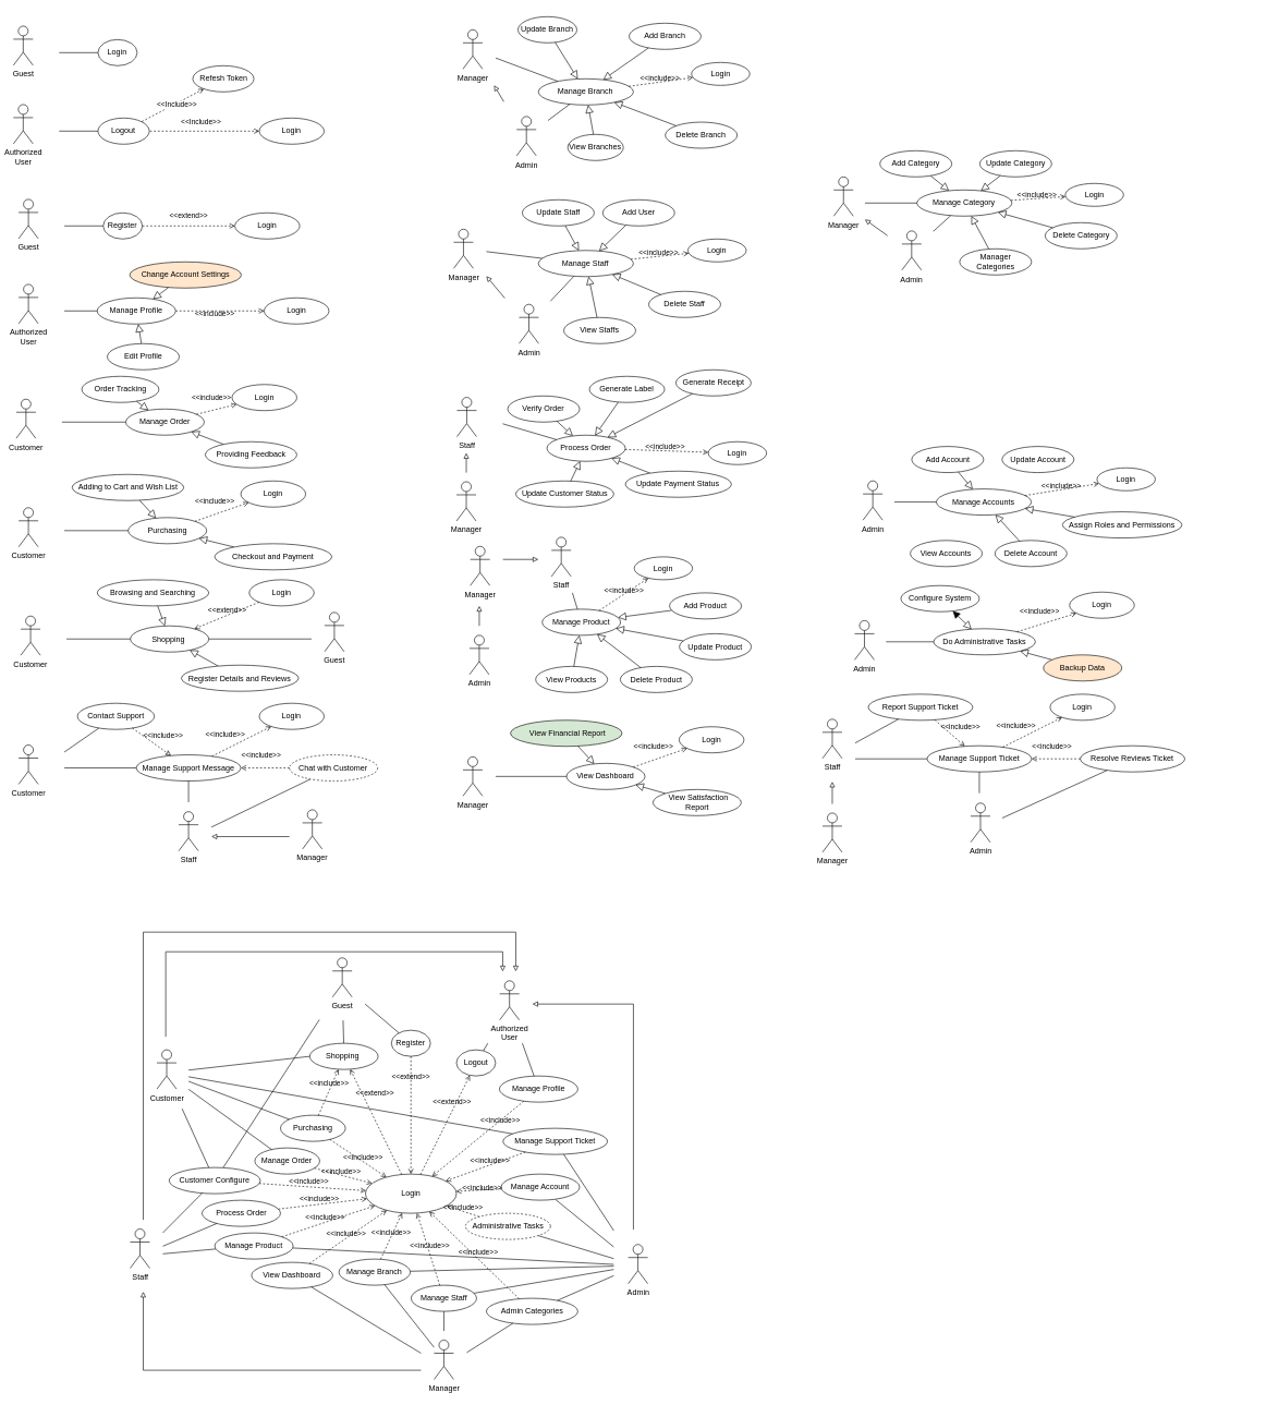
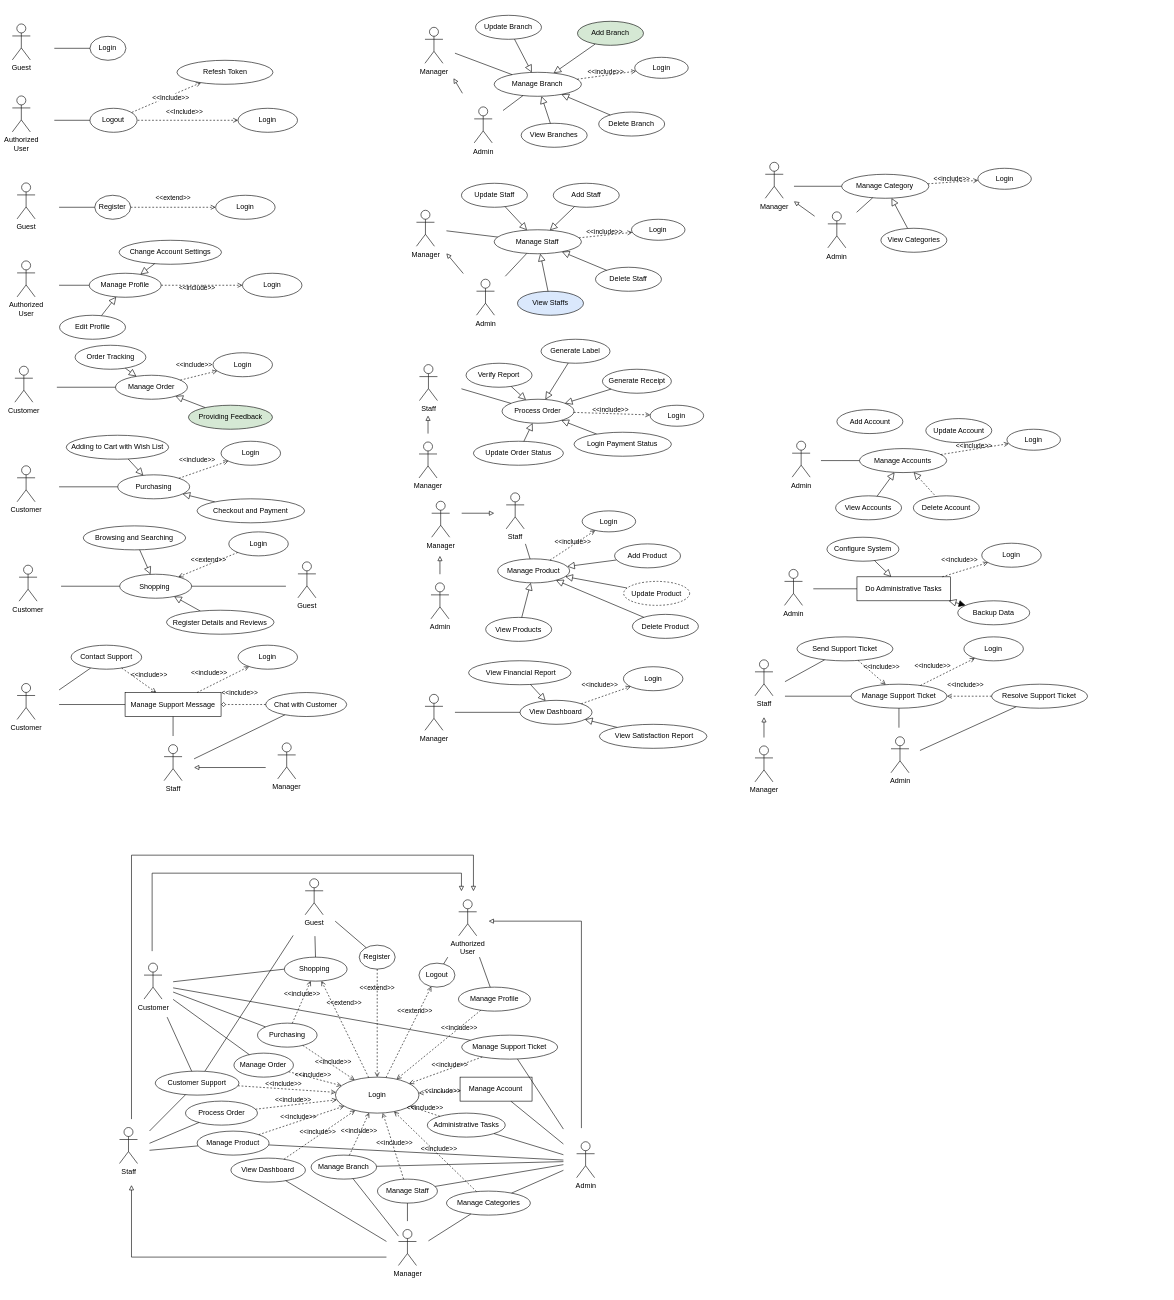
- <mxCell id="173" value="Update Branch" style="ellipse;whiteSpace=wrap;html=1;" vertex="1" parent="1"><mxGeometry x="792.14" y="25" width="90" height="40" as="geometry" /></mxCell>
+ <mxCell id="173" value="Update Branch" style="ellipse;whiteSpace=wrap;html=1;" vertex="1" parent="1"><mxGeometry x="792.14" y="25" width="110" height="40" as="geometry" /></mxCell>
- <mxCell id="179" value="Add Branch" style="ellipse;whiteSpace=wrap;html=1;" vertex="1" parent="1"><mxGeometry x="962.14" y="35" width="110" height="40" as="geometry" /></mxCell>
+ <mxCell id="179" value="Add Branch" style="ellipse;whiteSpace=wrap;html=1;fillColor=#d5e8d4;" vertex="1" parent="1"><mxGeometry x="962.14" y="35" width="110" height="40" as="geometry" /></mxCell>
- <mxCell id="341" value="Refesh Token" style="ellipse;whiteSpace=wrap;html=1;" vertex="1" parent="1"><mxGeometry x="294.5" y="100" width="93.5" height="40" as="geometry" /></mxCell>
+ <mxCell id="341" value="Refesh Token" style="ellipse;whiteSpace=wrap;html=1;" vertex="1" parent="1"><mxGeometry x="294.5" y="100" width="160" height="40" as="geometry" /></mxCell>
- <mxCell id="175" value="Delete Branch" style="ellipse;whiteSpace=wrap;html=1;" vertex="1" parent="1"><mxGeometry x="1017.47" y="186.25" width="110" height="40" as="geometry" /></mxCell>
+ <mxCell id="175" value="Delete Branch" style="ellipse;whiteSpace=wrap;html=1;" vertex="1" parent="1"><mxGeometry x="997.47" y="186.25" width="110" height="40" as="geometry" /></mxCell>
- <mxCell id="177" value="View Branches" style="ellipse;whiteSpace=wrap;html=1;" vertex="1" parent="1"><mxGeometry x="868.28" y="205" width="85" height="40" as="geometry" /></mxCell>
+ <mxCell id="177" value="View Branches" style="ellipse;whiteSpace=wrap;html=1;" vertex="1" parent="1"><mxGeometry x="868.28" y="205" width="110" height="40" as="geometry" /></mxCell>
- <mxCell id="187" value="Add Category" style="ellipse;whiteSpace=wrap;html=1;" vertex="1" parent="1"><mxGeometry x="1345.86" y="230" width="110" height="40" as="geometry" /></mxCell>
- <mxCell id="181" value="Update Category" style="ellipse;whiteSpace=wrap;html=1;" vertex="1" parent="1"><mxGeometry x="1498.69" y="230" width="110" height="40" as="geometry" /></mxCell>
- <mxCell id="180" value="" style="endArrow=none;html=1;rounded=0;startArrow=block;startFill=0;endSize=9;startSize=10;" edge="1" parent="1" source="127" target="187"><mxGeometry width="50" height="50" relative="1" as="geometry"><mxPoint x="1619.69" y="500.5" as="sourcePoint" /><mxPoint x="1438.75" y="617.43" as="targetPoint" /></mxGeometry></mxCell>
- <mxCell id="182" value="" style="endArrow=none;html=1;rounded=0;startArrow=block;startFill=0;endSize=9;startSize=10;" edge="1" parent="1" source="127" target="181"><mxGeometry width="50" height="50" relative="1" as="geometry"><mxPoint x="1616.69" y="516.5" as="sourcePoint" /><mxPoint x="1449.01" y="672.87" as="targetPoint" /></mxGeometry></mxCell>
- <mxCell id="189" value="Update Staff" style="ellipse;whiteSpace=wrap;html=1;" vertex="1" parent="1"><mxGeometry x="798.69" y="305" width="110" height="40" as="geometry" /></mxCell>
+ <mxCell id="189" value="Update Staff" style="ellipse;whiteSpace=wrap;html=1;" vertex="1" parent="1"><mxGeometry x="768.69" y="305" width="110" height="40" as="geometry" /></mxCell>
- <mxCell id="195" value="Add User" style="ellipse;whiteSpace=wrap;html=1;" vertex="1" parent="1"><mxGeometry x="921.77" y="305" width="110" height="40" as="geometry" /></mxCell>
+ <mxCell id="195" value="Add Staff" style="ellipse;whiteSpace=wrap;html=1;" vertex="1" parent="1"><mxGeometry x="921.77" y="305" width="110" height="40" as="geometry" /></mxCell>
- <mxCell id="184" value="" style="endArrow=none;html=1;rounded=0;startArrow=block;startFill=0;endSize=9;startSize=10;" edge="1" parent="1" source="127" target="183"><mxGeometry width="50" height="50" relative="1" as="geometry"><mxPoint x="1587.69" y="525.5" as="sourcePoint" /><mxPoint x="1401.94" y="729.93" as="targetPoint" /></mxGeometry></mxCell>
- <mxCell id="183" value="Delete Category" style="ellipse;whiteSpace=wrap;html=1;" vertex="1" parent="1"><mxGeometry x="1598.69" y="340" width="110" height="40" as="geometry" /></mxCell>
- <mxCell id="185" value="Manager Categories" style="ellipse;whiteSpace=wrap;html=1;" vertex="1" parent="1"><mxGeometry x="1467.88" y="380" width="110" height="40" as="geometry" /></mxCell>
+ <mxCell id="185" value="View Categories" style="ellipse;whiteSpace=wrap;html=1;" vertex="1" parent="1"><mxGeometry x="1467.88" y="380" width="110" height="40" as="geometry" /></mxCell>
- <mxCell id="203" value="Change Account Settings" style="ellipse;whiteSpace=wrap;html=1;fillColor=#ffe6cc;" vertex="1" parent="1"><mxGeometry x="198" y="400" width="170.74" height="40" as="geometry" /></mxCell>
+ <mxCell id="203" value="Change Account Settings" style="ellipse;whiteSpace=wrap;html=1;" vertex="1" parent="1"><mxGeometry x="198" y="400" width="170.74" height="40" as="geometry" /></mxCell>
- <mxCell id="193" value="View Staffs" style="ellipse;whiteSpace=wrap;html=1;" vertex="1" parent="1"><mxGeometry x="862.14" y="485" width="110" height="40" as="geometry" /></mxCell>
+ <mxCell id="193" value="View Staffs" style="ellipse;whiteSpace=wrap;html=1;fillColor=#dae8fc;" vertex="1" parent="1"><mxGeometry x="862.14" y="485" width="110" height="40" as="geometry" /></mxCell>
- <mxCell id="206" value="Edit Profile" style="ellipse;whiteSpace=wrap;html=1;" vertex="1" parent="1"><mxGeometry x="163.74" y="525" width="110" height="40" as="geometry" /></mxCell>
+ <mxCell id="206" value="Edit Profile" style="ellipse;whiteSpace=wrap;html=1;" vertex="1" parent="1"><mxGeometry x="98.74" y="525" width="110" height="40" as="geometry" /></mxCell>
- <mxCell id="213" value="Generate Receipt" style="ellipse;whiteSpace=wrap;html=1;" vertex="1" parent="1"><mxGeometry x="1033.69" y="565" width="115" height="40" as="geometry" /></mxCell>
+ <mxCell id="213" value="Generate Receipt" style="ellipse;whiteSpace=wrap;html=1;" vertex="1" parent="1"><mxGeometry x="1003.69" y="615" width="115" height="40" as="geometry" /></mxCell>
- <mxCell id="211" value="Generate Label" style="ellipse;whiteSpace=wrap;html=1;" vertex="1" parent="1"><mxGeometry x="901.39" y="575" width="115" height="40" as="geometry" /></mxCell>
+ <mxCell id="211" value="Generate Label" style="ellipse;whiteSpace=wrap;html=1;" vertex="1" parent="1"><mxGeometry x="901.39" y="565" width="115" height="40" as="geometry" /></mxCell>
- <mxCell id="207" value="Verify Order" style="ellipse;whiteSpace=wrap;html=1;" vertex="1" parent="1"><mxGeometry x="776.39" y="605" width="110" height="40" as="geometry" /></mxCell>
+ <mxCell id="207" value="Verify Report" style="ellipse;whiteSpace=wrap;html=1;" vertex="1" parent="1"><mxGeometry x="776.39" y="605" width="110" height="40" as="geometry" /></mxCell>
- <mxCell id="262" value="Providing Feedback" style="ellipse;whiteSpace=wrap;html=1;" vertex="1" parent="1"><mxGeometry x="313.65" y="675" width="140.04" height="40" as="geometry" /></mxCell>
+ <mxCell id="262" value="Providing Feedback" style="ellipse;whiteSpace=wrap;html=1;fillColor=#d5e8d4;" vertex="1" parent="1"><mxGeometry x="313.65" y="675" width="140.04" height="40" as="geometry" /></mxCell>
- <mxCell id="197" value="Update Account" style="ellipse;whiteSpace=wrap;html=1;" vertex="1" parent="1"><mxGeometry x="1532.76" y="682.25" width="110" height="40" as="geometry" /></mxCell>
+ <mxCell id="197" value="Update Account" style="ellipse;whiteSpace=wrap;html=1;" vertex="1" parent="1"><mxGeometry x="1542.76" y="697.25" width="110" height="40" as="geometry" /></mxCell>
- <mxCell id="196" value="" style="endArrow=none;html=1;rounded=0;startArrow=block;startFill=0;endSize=9;startSize=10;" edge="1" parent="1" source="154" target="202"><mxGeometry width="50" height="50" relative="1" as="geometry"><mxPoint x="1518.39" y="751.5" as="sourcePoint" /><mxPoint x="1337.45" y="868.43" as="targetPoint" /></mxGeometry></mxCell>
- <mxCell id="216" value="Update Payment Status" style="ellipse;whiteSpace=wrap;html=1;" vertex="1" parent="1"><mxGeometry x="956.39" y="720" width="162.3" height="40" as="geometry" /></mxCell>
+ <mxCell id="216" value="Login Payment Status" style="ellipse;whiteSpace=wrap;html=1;" vertex="1" parent="1"><mxGeometry x="956.39" y="720" width="162.3" height="40" as="geometry" /></mxCell>
- <mxCell id="248" value="Adding to Cart and Wish List" style="ellipse;whiteSpace=wrap;html=1;" vertex="1" parent="1"><mxGeometry x="109.92" y="725" width="170.74" height="40" as="geometry" /></mxCell>
+ <mxCell id="248" value="Adding to Cart with Wish List" style="ellipse;whiteSpace=wrap;html=1;" vertex="1" parent="1"><mxGeometry x="109.92" y="725" width="170.74" height="40" as="geometry" /></mxCell>
- <mxCell id="209" value="Update Customer Status" style="ellipse;whiteSpace=wrap;html=1;" vertex="1" parent="1"><mxGeometry x="788.69" y="735" width="150" height="40" as="geometry" /></mxCell>
+ <mxCell id="209" value="Update Order Status" style="ellipse;whiteSpace=wrap;html=1;" vertex="1" parent="1"><mxGeometry x="788.69" y="735" width="150" height="40" as="geometry" /></mxCell>
- <mxCell id="302" value="" style="endArrow=none;html=1;rounded=0;startArrow=block;startFill=0;endSize=9;startSize=10;" edge="1" parent="1" source="154" target="301"><mxGeometry width="50" height="50" relative="1" as="geometry"><mxPoint x="1668.61" y="765.37" as="sourcePoint" /><mxPoint x="1446.25" y="959.3" as="targetPoint" /></mxGeometry></mxCell>
- <mxCell id="301" value="Assign Roles and Permissions" style="ellipse;whiteSpace=wrap;html=1;" vertex="1" parent="1"><mxGeometry x="1625.24" y="782.25" width="182.76" height="40" as="geometry" /></mxCell>
+ <mxCell id="201" value="" style="endArrow=none;html=1;rounded=0;startArrow=block;startFill=0;endSize=9;startSize=10;" edge="1" parent="1" source="154" target="200"><mxGeometry width="50" height="50" relative="1" as="geometry"><mxPoint x="1459.39" y="778.5" as="sourcePoint" /><mxPoint x="1123.23" y="990.15" as="targetPoint" /></mxGeometry></mxCell>
- <mxCell id="199" value="" style="endArrow=none;html=1;rounded=0;startArrow=block;startFill=0;endSize=9;startSize=10;" edge="1" parent="1" source="154" target="198"><mxGeometry width="50" height="50" relative="1" as="geometry"><mxPoint x="1486.39" y="776.5" as="sourcePoint" /><mxPoint x="1300.64" y="980.93" as="targetPoint" /></mxGeometry></mxCell>
+ <mxCell id="199" value="" style="endArrow=none;html=1;rounded=0;startArrow=block;startFill=0;endSize=9;startSize=10;dashed=1;" edge="1" parent="1" source="154" target="198"><mxGeometry width="50" height="50" relative="1" as="geometry"><mxPoint x="1486.39" y="776.5" as="sourcePoint" /><mxPoint x="1300.64" y="980.93" as="targetPoint" /></mxGeometry></mxCell>
- <mxCell id="238" value="Browsing and Searching" style="ellipse;whiteSpace=wrap;html=1;" vertex="1" parent="1"><mxGeometry x="148.25" y="886.1" width="170.74" height="40" as="geometry" /></mxCell>
+ <mxCell id="238" value="Browsing and Searching" style="ellipse;whiteSpace=wrap;html=1;" vertex="1" parent="1"><mxGeometry x="138.25" y="876.1" width="170.74" height="40" as="geometry" /></mxCell>
- <mxCell id="297" value="" style="endArrow=block;html=1;rounded=0;startArrow=block;startFill=0;endSize=9;startSize=10;" edge="1" parent="1" source="293" target="296"><mxGeometry width="50" height="50" relative="1" as="geometry"><mxPoint x="1729.5" y="977.75" as="sourcePoint" /><mxPoint x="1548.56" y="1094.68" as="targetPoint" /></mxGeometry></mxCell>
+ <mxCell id="297" value="" style="endArrow=none;html=1;rounded=0;startArrow=block;startFill=0;endSize=9;startSize=10;" edge="1" parent="1" source="293" target="296"><mxGeometry width="50" height="50" relative="1" as="geometry"><mxPoint x="1729.5" y="977.75" as="sourcePoint" /><mxPoint x="1548.56" y="1094.68" as="targetPoint" /></mxGeometry></mxCell>
- <mxCell id="293" value="Do Administrative Tasks" style="ellipse;whiteSpace=wrap;html=1;" vertex="1" parent="1"><mxGeometry x="1428" y="961" width="155.75" height="40" as="geometry" /></mxCell>
+ <mxCell id="293" value="Do Administrative Tasks" style="whiteSpace=wrap;html=1;rounded=0;" vertex="1" parent="1"><mxGeometry x="1428" y="961" width="155.75" height="40" as="geometry" /></mxCell>
- <mxCell id="166" value="Update Product" style="ellipse;whiteSpace=wrap;html=1;" vertex="1" parent="1"><mxGeometry x="1039.1" y="968.6" width="110" height="40" as="geometry" /></mxCell>
+ <mxCell id="166" value="Update Product" style="ellipse;whiteSpace=wrap;html=1;dashed=1;" vertex="1" parent="1"><mxGeometry x="1039.1" y="968.6" width="110" height="40" as="geometry" /></mxCell>
- <mxCell id="298" value="" style="endArrow=none;html=1;rounded=0;startArrow=block;startFill=0;endSize=9;startSize=10;" edge="1" parent="1" source="293" target="299"><mxGeometry width="50" height="50" relative="1" as="geometry"><mxPoint x="1726.5" y="994.75" as="sourcePoint" /><mxPoint x="1558.82" y="1150.12" as="targetPoint" /></mxGeometry></mxCell>
+ <mxCell id="298" value="" style="endArrow=block;html=1;rounded=0;startArrow=block;startFill=0;endSize=9;startSize=10;" edge="1" parent="1" source="293" target="299"><mxGeometry width="50" height="50" relative="1" as="geometry"><mxPoint x="1726.5" y="994.75" as="sourcePoint" /><mxPoint x="1558.82" y="1150.12" as="targetPoint" /></mxGeometry></mxCell>
- <mxCell id="299" value="Backup Data" style="ellipse;whiteSpace=wrap;html=1;fillColor=#ffe6cc;" vertex="1" parent="1"><mxGeometry x="1596.01" y="1001" width="120" height="40" as="geometry" /></mxCell>
+ <mxCell id="299" value="Backup Data" style="ellipse;whiteSpace=wrap;html=1;" vertex="1" parent="1"><mxGeometry x="1596.01" y="1001" width="120" height="40" as="geometry" /></mxCell>
- <mxCell id="170" value="View Products" style="ellipse;whiteSpace=wrap;html=1;" vertex="1" parent="1"><mxGeometry x="819.1" y="1018.6" width="110" height="40" as="geometry" /></mxCell>
+ <mxCell id="170" value="View Products" style="ellipse;whiteSpace=wrap;html=1;" vertex="1" parent="1"><mxGeometry x="809.1" y="1028.6" width="110" height="40" as="geometry" /></mxCell>
- <mxCell id="168" value="Delete Product" style="ellipse;whiteSpace=wrap;html=1;" vertex="1" parent="1"><mxGeometry x="948.69" y="1018.6" width="110" height="40" as="geometry" /></mxCell>
+ <mxCell id="168" value="Delete Product" style="ellipse;whiteSpace=wrap;html=1;" vertex="1" parent="1"><mxGeometry x="1053.69" y="1023.6" width="110" height="40" as="geometry" /></mxCell>
- <mxCell id="306" value="Report Support Ticket" style="ellipse;whiteSpace=wrap;html=1;" vertex="1" parent="1"><mxGeometry x="1328" y="1061.1" width="160" height="40" as="geometry" /></mxCell>
+ <mxCell id="306" value="Send Support Ticket" style="ellipse;whiteSpace=wrap;html=1;" vertex="1" parent="1"><mxGeometry x="1328" y="1061.1" width="160" height="40" as="geometry" /></mxCell>
- <mxCell id="288" value="&amp;nbsp;View Financial Report" style="ellipse;whiteSpace=wrap;html=1;fillColor=#d5e8d4;" vertex="1" parent="1"><mxGeometry x="780.61" y="1100.9" width="170.74" height="40" as="geometry" /></mxCell>
+ <mxCell id="288" value="&amp;nbsp;View Financial Report" style="ellipse;whiteSpace=wrap;html=1;" vertex="1" parent="1"><mxGeometry x="780.61" y="1100.9" width="170.74" height="40" as="geometry" /></mxCell>
- <mxCell id="282" value="&amp;lt;&amp;lt;include&amp;gt;&amp;gt;" style="html=1;verticalAlign=bottom;labelBackgroundColor=none;endArrow=classic;endFill=0;dashed=1;rounded=0;" edge="1" parent="1" source="273" target="275"><mxGeometry x="0.396" y="10" width="160" relative="1" as="geometry"><mxPoint x="375" y="1209.9" as="sourcePoint" /><mxPoint x="339" y="1177.9" as="targetPoint" /><mxPoint as="offset" /></mxGeometry></mxCell>
+ <mxCell id="282" value="&amp;lt;&amp;lt;include&amp;gt;&amp;gt;" style="html=1;verticalAlign=bottom;labelBackgroundColor=none;endArrow=open;endFill=0;dashed=1;rounded=0;" edge="1" parent="1" source="273" target="275"><mxGeometry x="0.396" y="10" width="160" relative="1" as="geometry"><mxPoint x="375" y="1209.9" as="sourcePoint" /><mxPoint x="339" y="1177.9" as="targetPoint" /><mxPoint as="offset" /></mxGeometry></mxCell>
- <mxCell id="307" value="&lt;div&gt;Resolve Reviews Ticket&lt;/div&gt;" style="ellipse;whiteSpace=wrap;html=1;" vertex="1" parent="1"><mxGeometry x="1652.4" y="1140" width="160" height="40" as="geometry" /></mxCell>
+ <mxCell id="307" value="&lt;div&gt;Resolve Support Ticket&lt;/div&gt;" style="ellipse;whiteSpace=wrap;html=1;" vertex="1" parent="1"><mxGeometry x="1652.4" y="1140" width="160" height="40" as="geometry" /></mxCell>
- <mxCell id="275" value="Manage Support Message" style="ellipse;whiteSpace=wrap;html=1;" vertex="1" parent="1"><mxGeometry x="208" y="1153.9" width="160" height="40" as="geometry" /></mxCell>
+ <mxCell id="275" value="Manage Support Message" style="whiteSpace=wrap;html=1;rounded=0;" vertex="1" parent="1"><mxGeometry x="208" y="1153.9" width="160" height="40" as="geometry" /></mxCell>
- <mxCell id="281" value="&amp;lt;&amp;lt;include&amp;gt;&amp;gt;" style="html=1;verticalAlign=bottom;labelBackgroundColor=none;endArrow=open;endFill=0;dashed=1;rounded=0;" edge="1" parent="1" source="274" target="275"><mxGeometry x="0.166" y="-10" width="160" relative="1" as="geometry"><mxPoint x="352" y="1141.9" as="sourcePoint" /><mxPoint x="406" y="1113.9" as="targetPoint" /><mxPoint as="offset" /></mxGeometry></mxCell>
+ <mxCell id="281" value="&amp;lt;&amp;lt;include&amp;gt;&amp;gt;" style="html=1;verticalAlign=bottom;labelBackgroundColor=none;endArrow=diamond;endFill=0;dashed=1;rounded=0;" edge="1" parent="1" source="274" target="275"><mxGeometry x="0.166" y="-10" width="160" relative="1" as="geometry"><mxPoint x="352" y="1141.9" as="sourcePoint" /><mxPoint x="406" y="1113.9" as="targetPoint" /><mxPoint as="offset" /></mxGeometry></mxCell>
- <mxCell id="274" value="Chat with Customer" style="ellipse;whiteSpace=wrap;html=1;dashed=1;" vertex="1" parent="1"><mxGeometry x="442.4" y="1153.9" width="135" height="40" as="geometry" /></mxCell>
+ <mxCell id="274" value="Chat with Customer" style="ellipse;whiteSpace=wrap;html=1;" vertex="1" parent="1"><mxGeometry x="442.4" y="1153.9" width="135" height="40" as="geometry" /></mxCell>
- <mxCell id="291" value="&amp;nbsp;View Satisfaction Report" style="ellipse;whiteSpace=wrap;html=1;" vertex="1" parent="1"><mxGeometry x="998.65" y="1206.9" width="135" height="40" as="geometry" /></mxCell>
+ <mxCell id="291" value="&amp;nbsp;View Satisfaction Report" style="ellipse;whiteSpace=wrap;html=1;" vertex="1" parent="1"><mxGeometry x="998.65" y="1206.9" width="179.26" height="40" as="geometry" /></mxCell>
- <mxCell id="42" value="Customer Configure" style="ellipse;whiteSpace=wrap;html=1;" vertex="1" parent="1"><mxGeometry x="258.28" y="1785" width="139.63" height="40" as="geometry" /></mxCell>
+ <mxCell id="42" value="Customer Support" style="ellipse;whiteSpace=wrap;html=1;" vertex="1" parent="1"><mxGeometry x="258.28" y="1785" width="139.63" height="40" as="geometry" /></mxCell>
- <mxCell id="52" value="Manage Account" style="ellipse;whiteSpace=wrap;html=1;" vertex="1" parent="1"><mxGeometry x="766.39" y="1795" width="120" height="40" as="geometry" /></mxCell>
+ <mxCell id="52" value="Manage Account" style="whiteSpace=wrap;html=1;rounded=0;" vertex="1" parent="1"><mxGeometry x="766.39" y="1795" width="120" height="40" as="geometry" /></mxCell>
- <mxCell id="6" value="Administrative Tasks" style="ellipse;whiteSpace=wrap;html=1;dashed=1;" vertex="1" parent="1"><mxGeometry x="711.8" y="1855" width="130" height="40" as="geometry" /></mxCell>
+ <mxCell id="6" value="Administrative Tasks" style="ellipse;whiteSpace=wrap;html=1;" vertex="1" parent="1"><mxGeometry x="711.8" y="1855" width="130" height="40" as="geometry" /></mxCell>
- <mxCell id="46" value="Admin Categories" style="ellipse;whiteSpace=wrap;html=1;" vertex="1" parent="1"><mxGeometry x="743.69" y="1985" width="140" height="40" as="geometry" /></mxCell>
+ <mxCell id="46" value="Manage Categories" style="ellipse;whiteSpace=wrap;html=1;" vertex="1" parent="1"><mxGeometry x="743.69" y="1985" width="140" height="40" as="geometry" /></mxCell>
